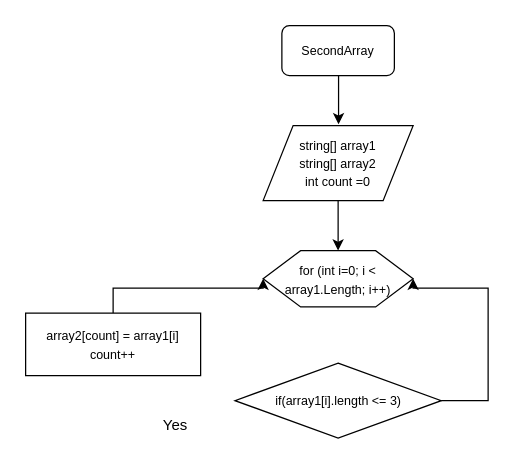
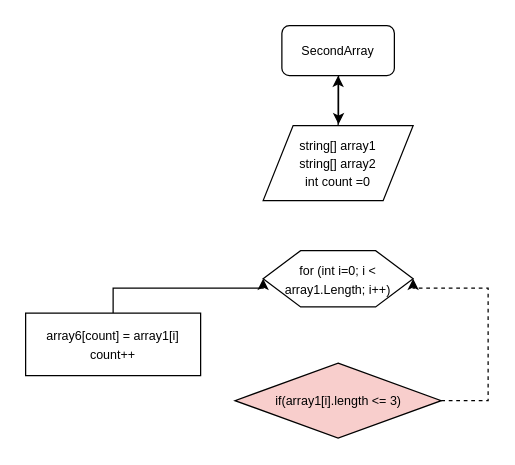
- <mxCell id="4" style="edgeStyle=orthogonalEdgeStyle;rounded=0;orthogonalLoop=1;jettySize=auto;html=1;entryX=0.5;entryY=0;entryDx=0;entryDy=0;" parent="1" source="5" target="6" edge="1"><mxGeometry relative="1" as="geometry" /></mxCell>
+ <mxCell id="4" style="edgeStyle=orthogonalEdgeStyle;rounded=0;orthogonalLoop=1;jettySize=auto;html=1;" parent="1" source="5" target="3" edge="1"><mxGeometry relative="1" as="geometry" /></mxCell>
- <mxCell id="7" style="edgeStyle=orthogonalEdgeStyle;rounded=0;orthogonalLoop=1;jettySize=auto;html=1;exitX=1;exitY=0.5;exitDx=0;exitDy=0;entryX=1;entryY=0.5;entryDx=0;entryDy=0;" parent="1" source="8" target="6" edge="1"><mxGeometry relative="1" as="geometry"><mxPoint x="390" y="220" as="targetPoint" /><Array as="points"><mxPoint x="390" y="320" /><mxPoint x="390" y="230" /></Array></mxGeometry></mxCell>
+ <mxCell id="7" style="edgeStyle=orthogonalEdgeStyle;rounded=0;orthogonalLoop=1;jettySize=auto;html=1;exitX=1;exitY=0.5;exitDx=0;exitDy=0;entryX=1;entryY=0.5;entryDx=0;entryDy=0;dashed=1;" parent="1" source="8" target="6" edge="1"><mxGeometry relative="1" as="geometry"><mxPoint x="390" y="220" as="targetPoint" /><Array as="points"><mxPoint x="390" y="320" /><mxPoint x="390" y="230" /></Array></mxGeometry></mxCell>
- <mxCell id="11" value="&lt;font style=&quot;font-size: 10px&quot;&gt;array2[count] = array1[i] count++&lt;/font&gt;" style="rounded=0;whiteSpace=wrap;html=1;" parent="1" vertex="1"><mxGeometry x="20" y="250" width="140" height="50" as="geometry" /></mxCell>
+ <mxCell id="11" value="&lt;font style=&quot;font-size: 10px&quot;&gt;array6[count] = array1[i] count++&lt;/font&gt;" style="rounded=0;whiteSpace=wrap;html=1;" parent="1" vertex="1"><mxGeometry x="20" y="250" width="140" height="50" as="geometry" /></mxCell>
- <mxCell id="8" value="&lt;font style=&quot;font-size: 10px&quot;&gt;if(array1[i].length &amp;lt;= 3)&lt;/font&gt;" style="rhombus;whiteSpace=wrap;html=1;" parent="1" vertex="1"><mxGeometry x="187.5" y="290" width="165" height="60" as="geometry" /></mxCell>
+ <mxCell id="8" value="&lt;font style=&quot;font-size: 10px&quot;&gt;if(array1[i].length &amp;lt;= 3)&lt;/font&gt;" style="rhombus;whiteSpace=wrap;html=1;fillColor=#f8cecc;" parent="1" vertex="1"><mxGeometry x="187.5" y="290" width="165" height="60" as="geometry" /></mxCell>
- <mxCell id="9" value="Yes" style="text;html=1;strokeColor=none;fillColor=none;align=center;verticalAlign=middle;whiteSpace=wrap;rounded=0;" parent="1" vertex="1"><mxGeometry x="120" y="330" width="40" height="20" as="geometry" /></mxCell>
